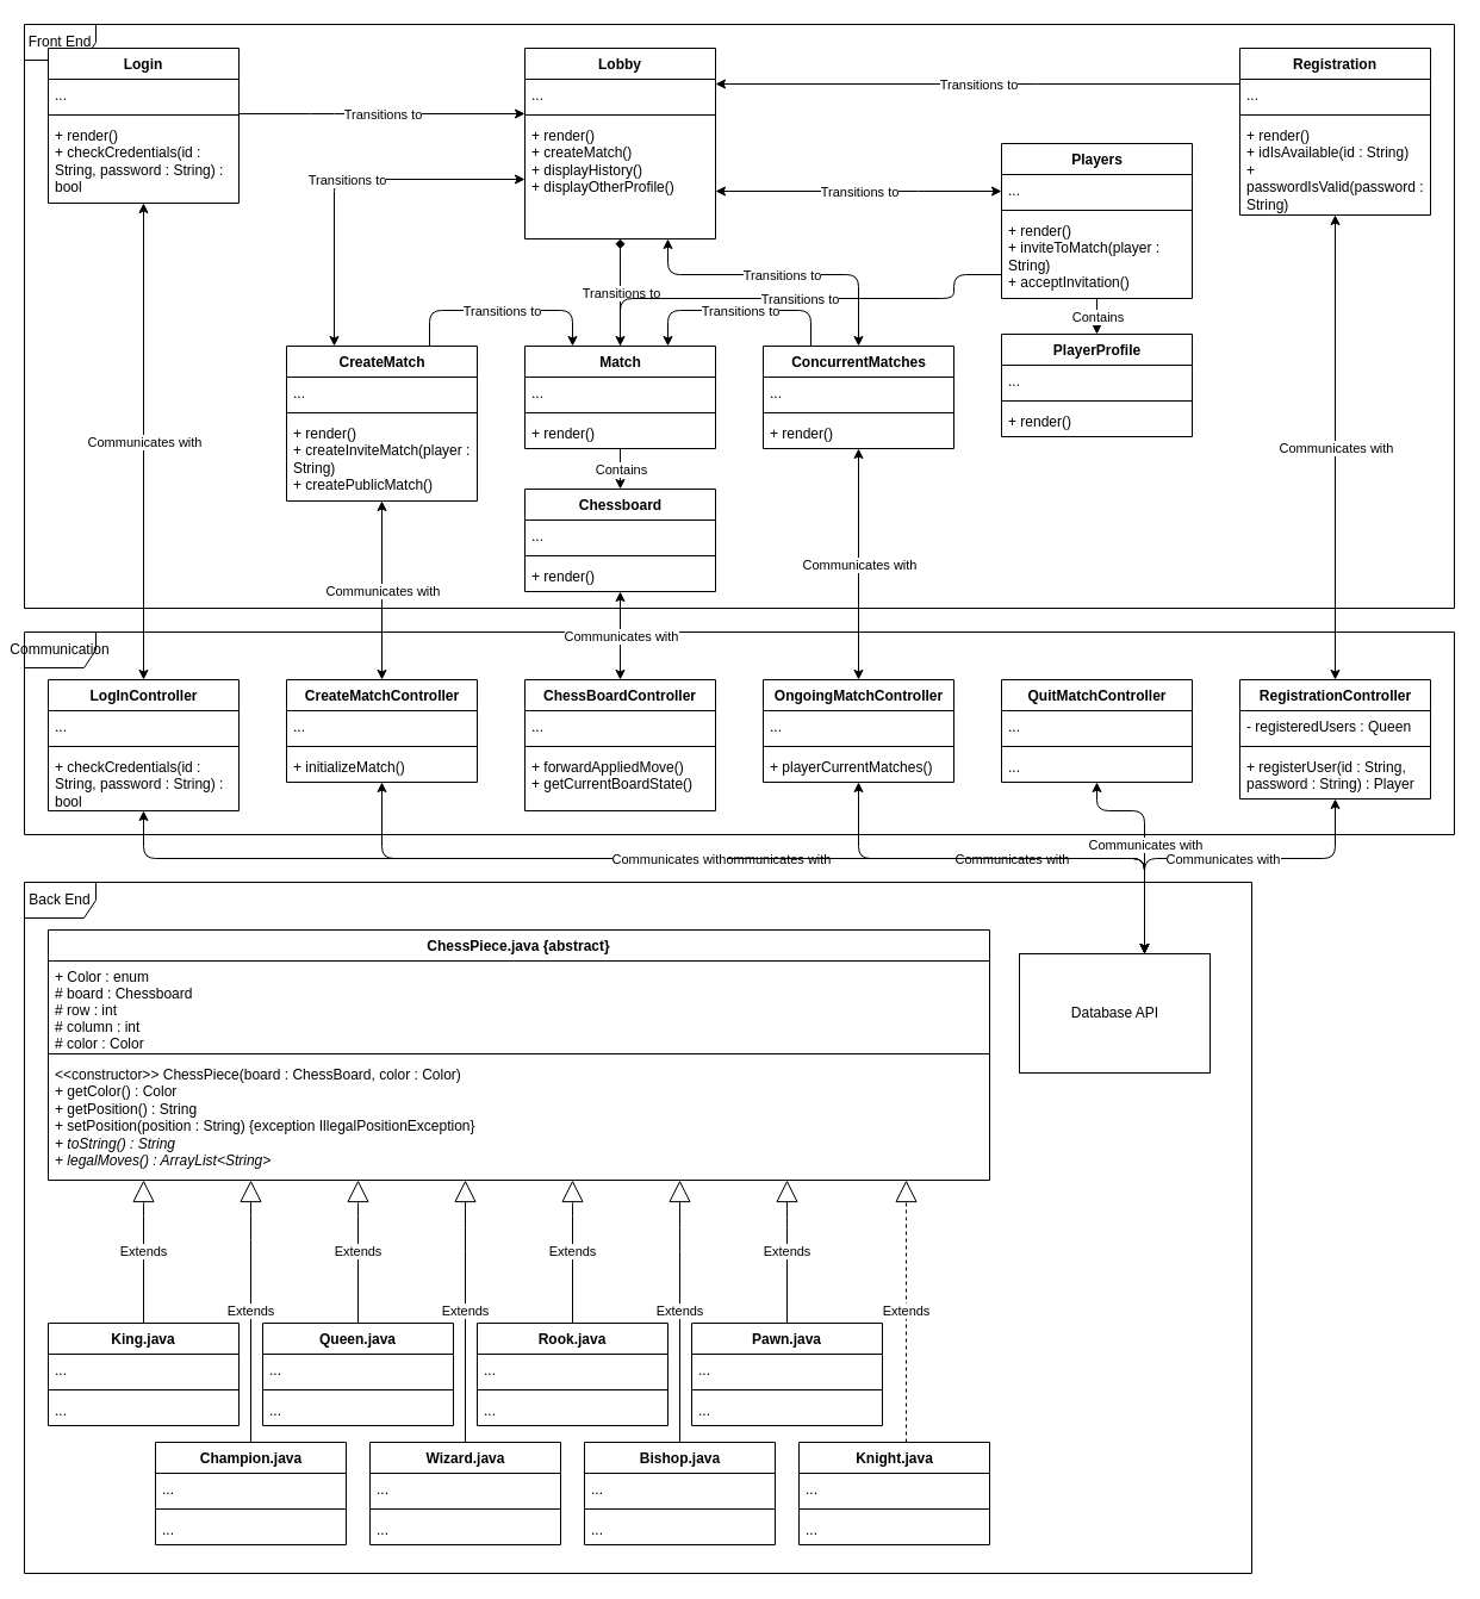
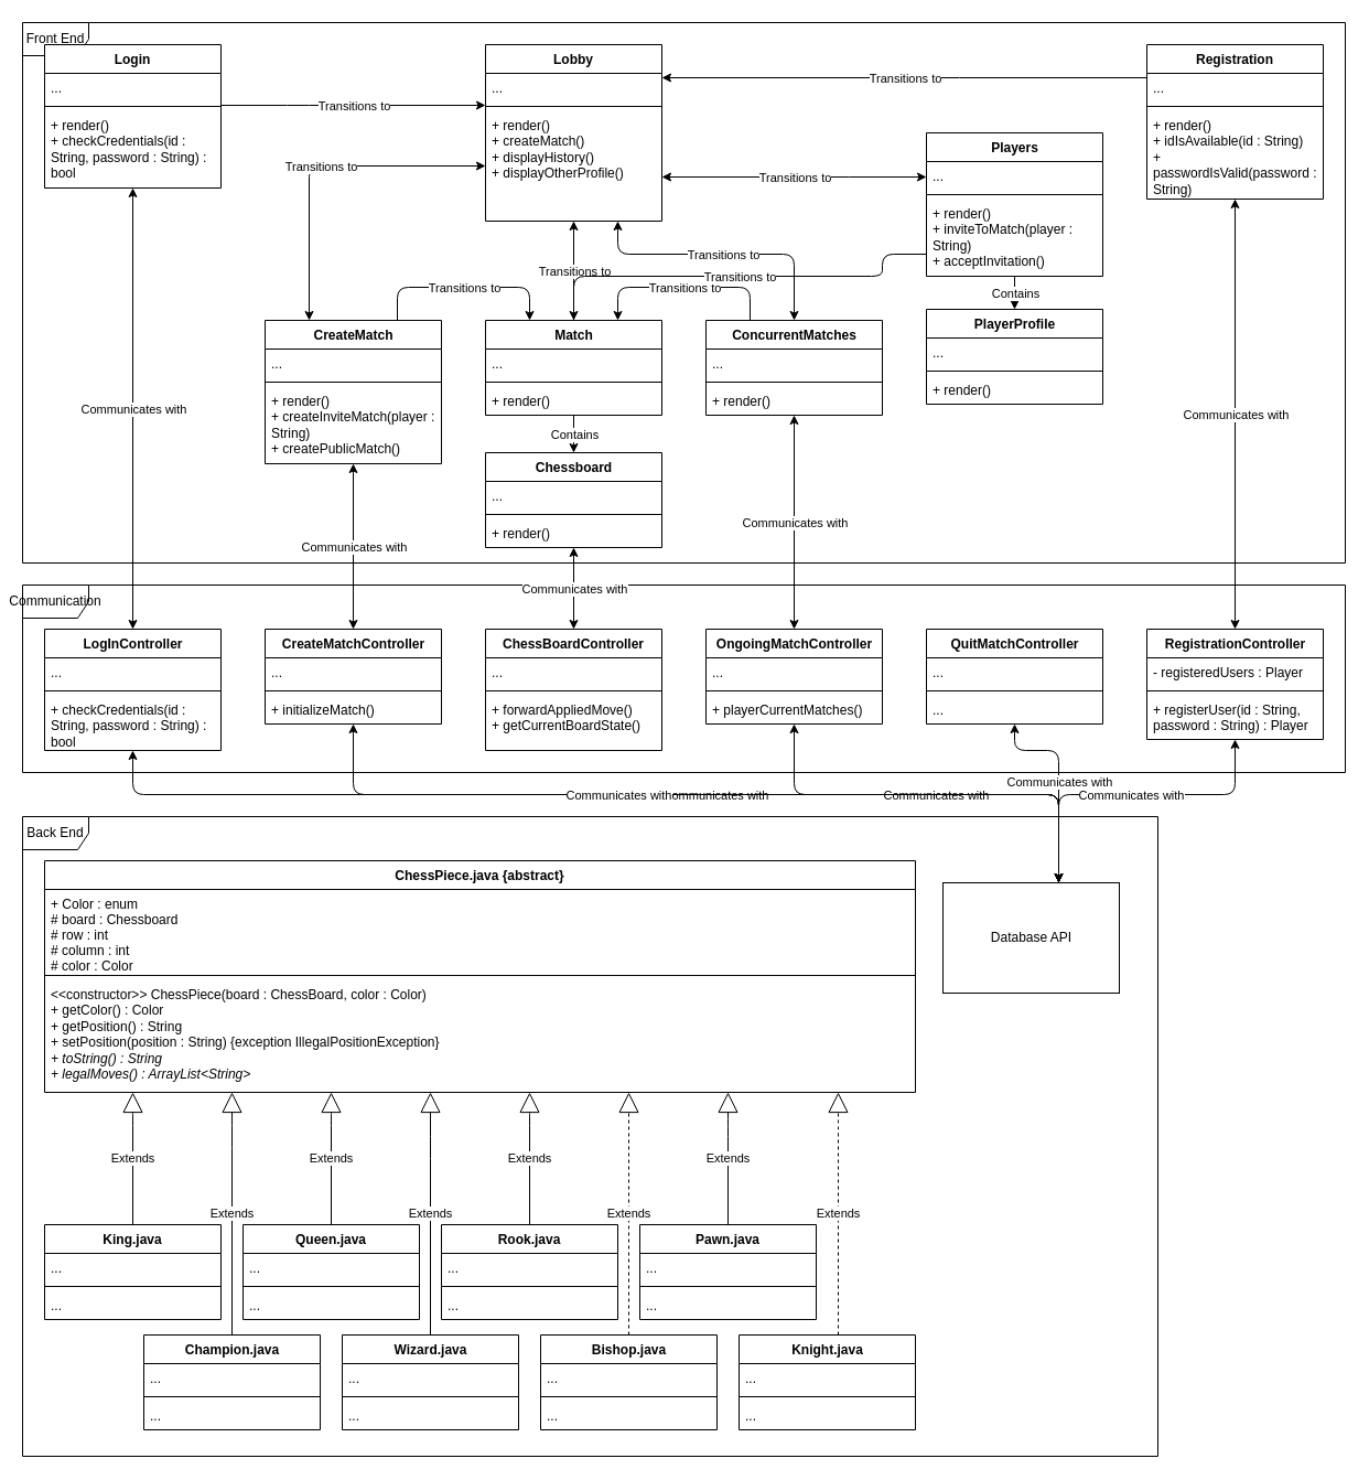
- <mxCell id="83" value="" style="endArrow=diamond;html=1;edgeStyle=elbowEdgeStyle;elbow=vertical;" edge="1" parent="1" source="57" target="12"><mxGeometry relative="1" as="geometry"><mxPoint x="410" y="392" as="sourcePoint" /><mxPoint x="510" y="392" as="targetPoint" /><Array as="points"><mxPoint x="520" y="260" /><mxPoint x="500" y="220" /><mxPoint x="520" y="260" /><mxPoint x="500" y="280" /><mxPoint x="520" y="270" /><mxPoint x="570" y="210" /></Array></mxGeometry></mxCell>
+ <mxCell id="83" value="" style="endArrow=classic;html=1;edgeStyle=elbowEdgeStyle;elbow=vertical;" edge="1" parent="1" source="57" target="12"><mxGeometry relative="1" as="geometry"><mxPoint x="410" y="392" as="sourcePoint" /><mxPoint x="510" y="392" as="targetPoint" /><Array as="points"><mxPoint x="520" y="260" /><mxPoint x="500" y="220" /><mxPoint x="520" y="260" /><mxPoint x="500" y="280" /><mxPoint x="520" y="270" /><mxPoint x="570" y="210" /></Array></mxGeometry></mxCell>
- <mxCell id="34" value="- registeredUsers : Queen" style="text;strokeColor=none;fillColor=none;align=left;verticalAlign=top;spacingLeft=4;spacingRight=4;overflow=hidden;rotatable=0;points=[[0,0.5],[1,0.5]];portConstraint=eastwest;" vertex="1" parent="33"><mxGeometry y="26" width="160" height="26" as="geometry" /></mxCell>
+ <mxCell id="34" value="- registeredUsers : Player" style="text;strokeColor=none;fillColor=none;align=left;verticalAlign=top;spacingLeft=4;spacingRight=4;overflow=hidden;rotatable=0;points=[[0,0.5],[1,0.5]];portConstraint=eastwest;" vertex="1" parent="33"><mxGeometry y="26" width="160" height="26" as="geometry" /></mxCell>
- <mxCell id="30" value="Extends" style="endArrow=block;endSize=16;endFill=0;html=1;edgeStyle=orthogonalEdgeStyle;" edge="1" parent="1" source="131" target="103"><mxGeometry width="160" relative="1" as="geometry"><mxPoint x="570" y="1060" as="sourcePoint" /><mxPoint x="440" y="830" as="targetPoint" /><Array as="points"><mxPoint x="570" y="1040" /><mxPoint x="570" y="1040" /></Array></mxGeometry></mxCell>
+ <mxCell id="30" value="Extends" style="endArrow=block;endSize=16;endFill=0;html=1;edgeStyle=orthogonalEdgeStyle;dashed=1;" edge="1" parent="1" source="131" target="103"><mxGeometry width="160" relative="1" as="geometry"><mxPoint x="570" y="1060" as="sourcePoint" /><mxPoint x="440" y="830" as="targetPoint" /><Array as="points"><mxPoint x="570" y="1040" /><mxPoint x="570" y="1040" /></Array></mxGeometry></mxCell>
